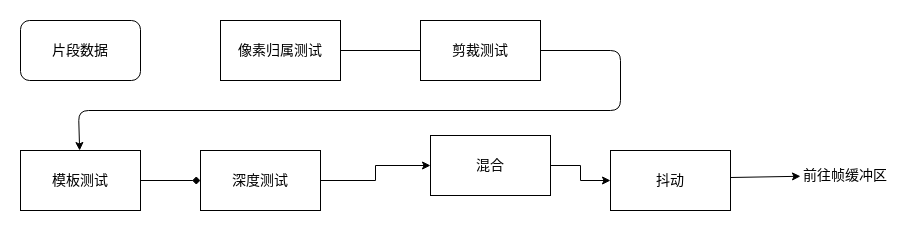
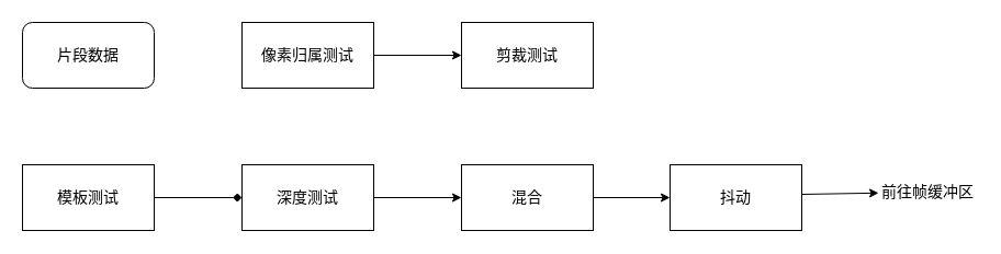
- <mxCell id="3" value="" style="edgeStyle=orthogonalEdgeStyle;rounded=0;orthogonalLoop=1;jettySize=auto;html=1;endArrow=none;" edge="1" parent="1" source="4" target="5"><mxGeometry relative="1" as="geometry" /></mxCell>
+ <mxCell id="3" value="" style="edgeStyle=orthogonalEdgeStyle;rounded=0;orthogonalLoop=1;jettySize=auto;html=1;" edge="1" parent="1" source="4" target="5"><mxGeometry relative="1" as="geometry" /></mxCell>
- <mxCell id="14" value="" style="endArrow=classic;html=1;exitX=1;exitY=0.5;exitDx=0;exitDy=0;" edge="1" parent="1" source="5" target="7"><mxGeometry width="50" height="50" relative="1" as="geometry"><mxPoint x="140" y="280" as="sourcePoint" /><mxPoint x="190" y="230" as="targetPoint" /><Array as="points"><mxPoint x="620" y="50" /><mxPoint x="620" y="110" /><mxPoint x="78" y="110" /></Array></mxGeometry></mxCell>
- <mxCell id="11" value="&lt;font style=&quot;font-size: 14px&quot;&gt;混合&lt;/font&gt;" style="rounded=0;whiteSpace=wrap;html=1;" vertex="1" parent="1"><mxGeometry x="430" y="135" width="120" height="60" as="geometry" /></mxCell>
+ <mxCell id="11" value="&lt;font style=&quot;font-size: 14px&quot;&gt;混合&lt;/font&gt;" style="rounded=0;whiteSpace=wrap;html=1;" vertex="1" parent="1"><mxGeometry x="420" y="150" width="120" height="60" as="geometry" /></mxCell>
- <mxCell id="9" value="&lt;font style=&quot;font-size: 14px&quot;&gt;深度测试&lt;/font&gt;" style="rounded=0;whiteSpace=wrap;html=1;" vertex="1" parent="1"><mxGeometry x="200" y="150" width="120" height="60" as="geometry" /></mxCell>
+ <mxCell id="9" value="&lt;font style=&quot;font-size: 14px&quot;&gt;深度测试&lt;/font&gt;" style="rounded=0;whiteSpace=wrap;html=1;" vertex="1" parent="1"><mxGeometry x="220" y="150" width="120" height="60" as="geometry" /></mxCell>
